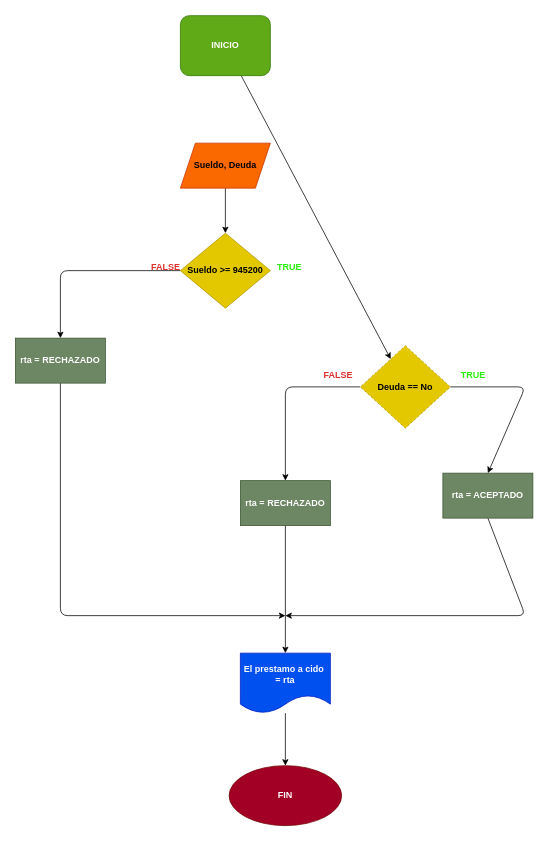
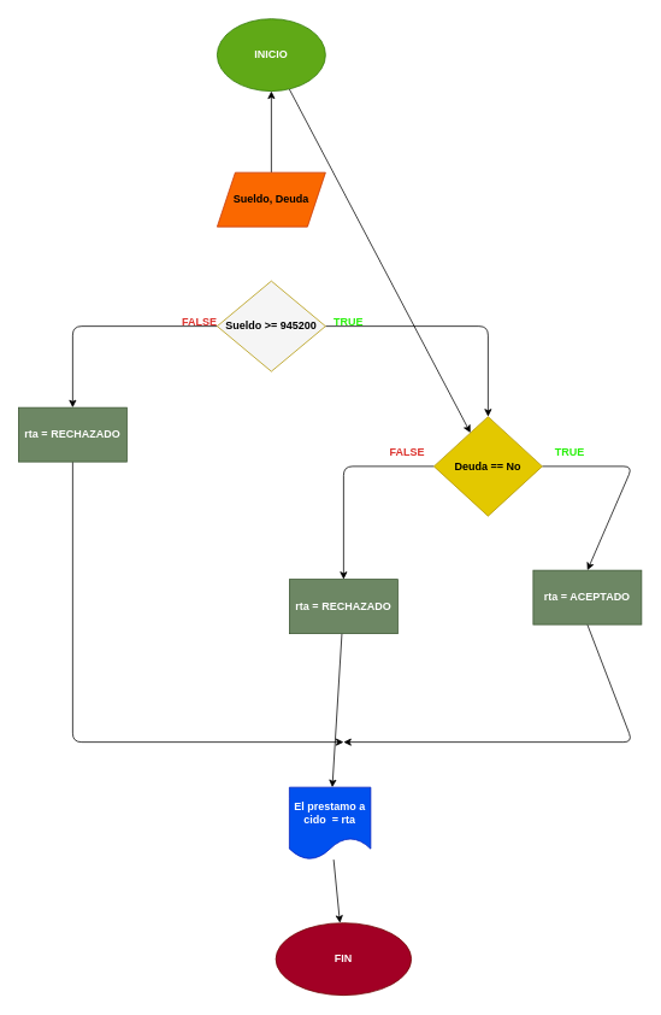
- <mxCell id="3" value="&lt;b&gt;INICIO&lt;/b&gt;" style="whiteSpace=wrap;html=1;fillColor=#60a917;fontColor=#ffffff;strokeColor=#2D7600;rounded=1;" parent="1" vertex="1"><mxGeometry x="240" y="20" width="120" height="80" as="geometry" /></mxCell>
+ <mxCell id="3" value="&lt;b&gt;INICIO&lt;/b&gt;" style="ellipse;whiteSpace=wrap;html=1;fillColor=#60a917;fontColor=#ffffff;strokeColor=#2D7600;" parent="1" vertex="1"><mxGeometry x="240" y="20" width="120" height="80" as="geometry" /></mxCell>
- <mxCell id="4" value="" style="edgeStyle=none;html=1;" parent="1" source="5" target="8" edge="1"><mxGeometry relative="1" as="geometry" /></mxCell>
+ <mxCell id="4" value="" style="edgeStyle=none;html=1;" parent="1" source="5" target="3" edge="1"><mxGeometry relative="1" as="geometry" /></mxCell>
- <mxCell id="8" value="&lt;b&gt;Sueldo &amp;gt;= 945200&lt;/b&gt;" style="rhombus;whiteSpace=wrap;html=1;fillColor=#e3c800;fontColor=#000000;strokeColor=#B09500;" parent="1" vertex="1"><mxGeometry x="240" y="310" width="120" height="100" as="geometry" /></mxCell>
+ <mxCell id="8" value="&lt;b&gt;Sueldo &amp;gt;= 945200&lt;/b&gt;" style="rhombus;whiteSpace=wrap;html=1;fillColor=#f5f5f5;fontColor=#000000;strokeColor=#B09500;" parent="1" vertex="1"><mxGeometry x="240" y="310" width="120" height="100" as="geometry" /></mxCell>
+ <mxCell id="6" style="edgeStyle=none;html=1;entryX=0.5;entryY=0;entryDx=0;entryDy=0;" parent="1" source="8" target="15" edge="1"><mxGeometry relative="1" as="geometry"><Array as="points"><mxPoint x="540" y="360" /></Array><mxPoint x="540" y="470" as="targetPoint" /></mxGeometry></mxCell>
- <mxCell id="15" value="&lt;b&gt;Deuda == No&lt;/b&gt;" style="rhombus;whiteSpace=wrap;html=1;fillColor=#e3c800;fontColor=#000000;strokeColor=#B09500;dashed=1;" parent="1" vertex="1"><mxGeometry x="480" y="460" width="120" height="110" as="geometry" /></mxCell>
+ <mxCell id="15" value="&lt;b&gt;Deuda == No&lt;/b&gt;" style="rhombus;whiteSpace=wrap;html=1;fillColor=#e3c800;fontColor=#000000;strokeColor=#B09500;" parent="1" vertex="1"><mxGeometry x="480" y="460" width="120" height="110" as="geometry" /></mxCell>
- <mxCell id="24" value="&lt;b&gt;El prestamo a cido&amp;nbsp; = rta&lt;/b&gt;" style="shape=document;whiteSpace=wrap;html=1;boundedLbl=1;fillColor=#0050ef;fontColor=#ffffff;strokeColor=#001DBC;" vertex="1" parent="1"><mxGeometry x="320" y="870" width="120" height="80" as="geometry" /></mxCell>
+ <mxCell id="24" value="&lt;b&gt;El prestamo a cido&amp;nbsp; = rta&lt;/b&gt;" style="shape=document;whiteSpace=wrap;html=1;boundedLbl=1;fillColor=#0050ef;fontColor=#ffffff;strokeColor=#001DBC;" vertex="1" parent="1"><mxGeometry x="320" y="870" width="90" height="80" as="geometry" /></mxCell>
